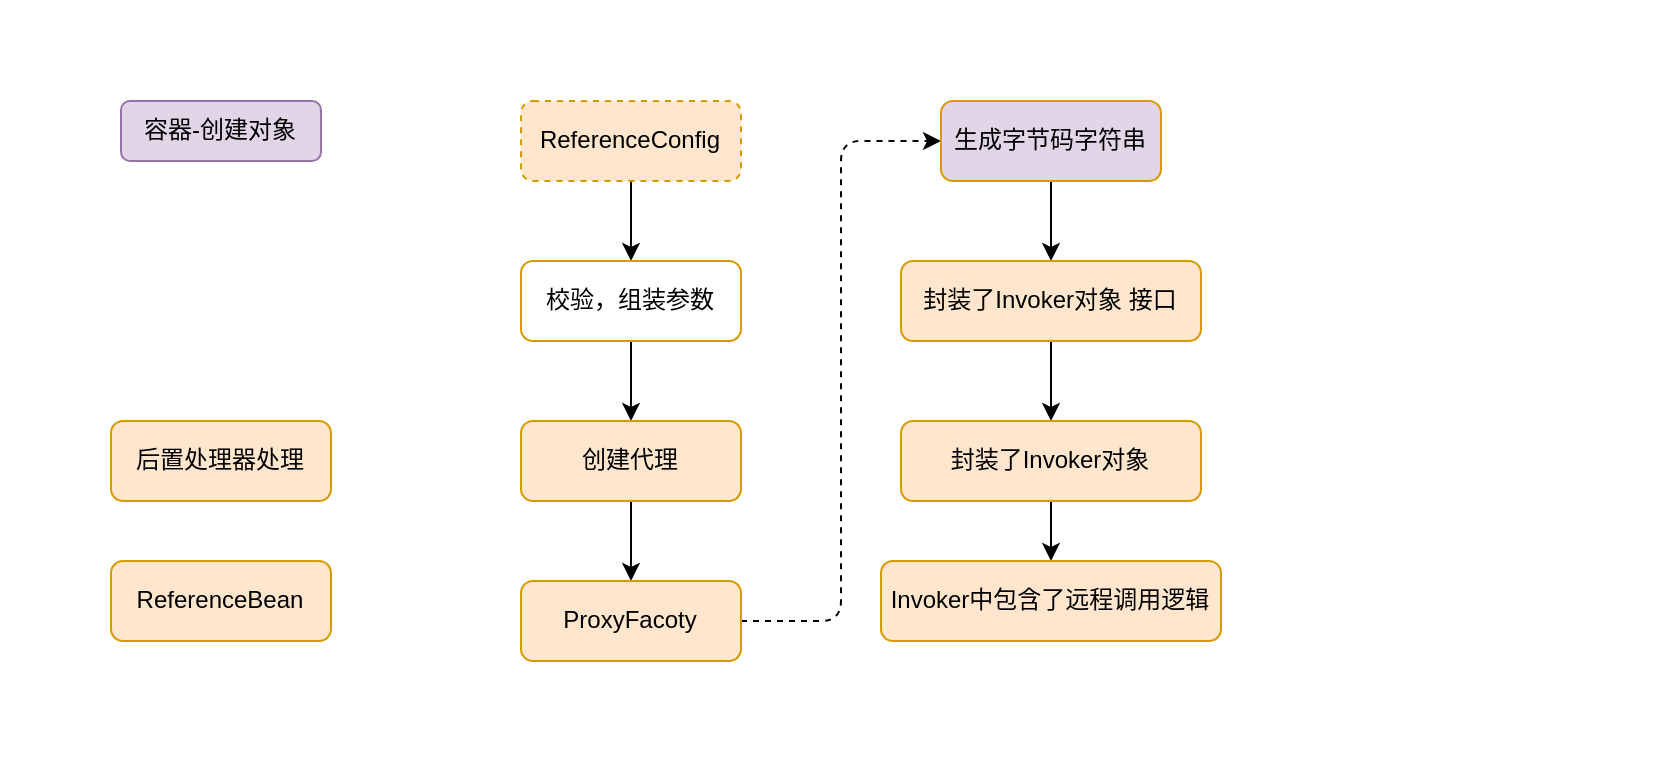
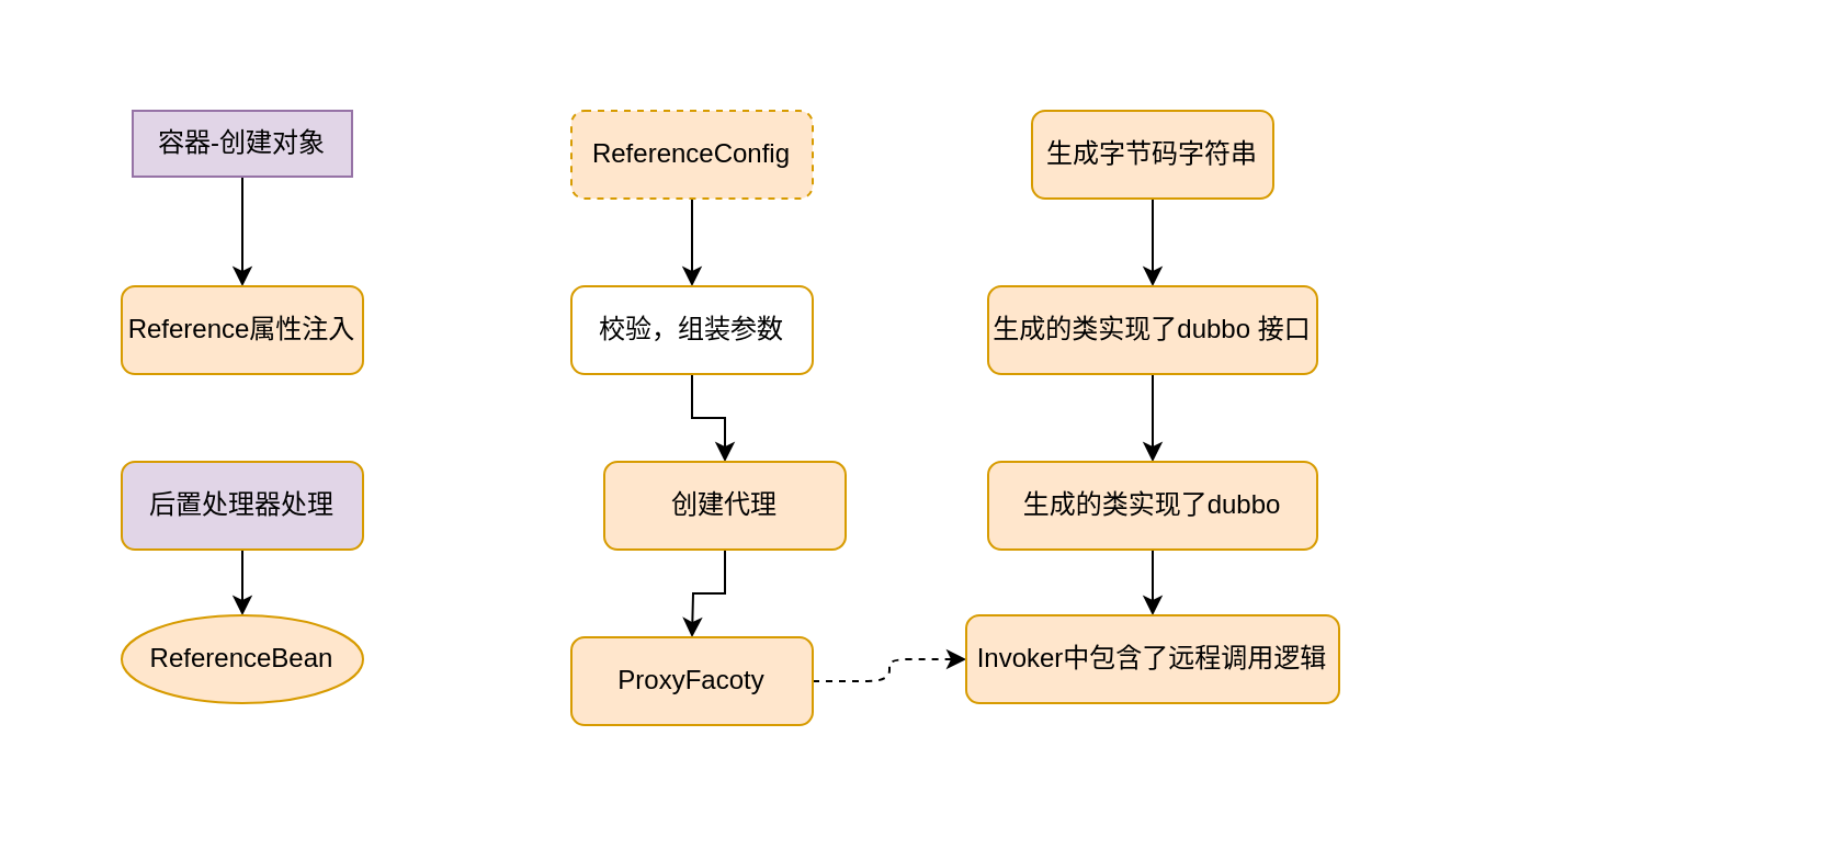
- <mxCell id="4" value="容器-创建对象" style="rounded=1;whiteSpace=wrap;html=1;fillColor=#e1d5e7;strokeColor=#9673a6;" vertex="1" parent="1"><mxGeometry x="60" y="50" width="100" height="30" as="geometry" /></mxCell>
+ <mxCell id="4" value="容器-创建对象" style="whiteSpace=wrap;html=1;fillColor=#e1d5e7;strokeColor=#9673a6;rounded=0;" vertex="1" parent="1"><mxGeometry x="60" y="50" width="100" height="30" as="geometry" /></mxCell>
- <mxCell id="18" value="生成字节码字符串" style="rounded=1;whiteSpace=wrap;html=1;fillColor=#e1d5e7;strokeColor=#d79b00;" vertex="1" parent="1"><mxGeometry x="470" y="50" width="110" height="40" as="geometry" /></mxCell>
+ <mxCell id="18" value="生成字节码字符串" style="rounded=1;whiteSpace=wrap;html=1;fillColor=#ffe6cc;strokeColor=#d79b00;" vertex="1" parent="1"><mxGeometry x="470" y="50" width="110" height="40" as="geometry" /></mxCell>
+ <mxCell id="3" style="edgeStyle=orthogonalEdgeStyle;rounded=0;orthogonalLoop=1;jettySize=auto;html=1;exitX=0.5;exitY=1;exitDx=0;exitDy=0;" edge="1" parent="1" source="4" target="5"><mxGeometry relative="1" as="geometry" /></mxCell>
+ <mxCell id="5" value="Reference属性注入" style="rounded=1;whiteSpace=wrap;html=1;fillColor=#ffe6cc;strokeColor=#d79b00;" vertex="1" parent="1"><mxGeometry x="55" y="130" width="110" height="40" as="geometry" /></mxCell>
- <mxCell id="20" value="封装了Invoker对象 接口" style="rounded=1;whiteSpace=wrap;html=1;fillColor=#ffe6cc;strokeColor=#d79b00;" vertex="1" parent="1"><mxGeometry x="450" y="130" width="150" height="40" as="geometry" /></mxCell>
+ <mxCell id="20" value="生成的类实现了dubbo 接口" style="rounded=1;whiteSpace=wrap;html=1;fillColor=#ffe6cc;strokeColor=#d79b00;" vertex="1" parent="1"><mxGeometry x="450" y="130" width="150" height="40" as="geometry" /></mxCell>
- <mxCell id="15" style="edgeStyle=orthogonalEdgeStyle;rounded=1;orthogonalLoop=1;jettySize=auto;html=1;exitX=1;exitY=0.5;exitDx=0;exitDy=0;entryX=0;entryY=0.5;entryDx=0;entryDy=0;dashed=1;" edge="1" parent="1" source="16" target="18"><mxGeometry relative="1" as="geometry"><mxPoint x="370" y="60" as="targetPoint" /></mxGeometry></mxCell>
+ <mxCell id="15" style="edgeStyle=orthogonalEdgeStyle;rounded=1;orthogonalLoop=1;jettySize=auto;html=1;exitX=1;exitY=0.5;exitDx=0;exitDy=0;dashed=1;" edge="1" parent="1" source="16" target="24"><mxGeometry relative="1" as="geometry"><mxPoint x="370" y="60" as="targetPoint" /></mxGeometry></mxCell>
- <mxCell id="7" value="后置处理器处理" style="rounded=1;whiteSpace=wrap;html=1;fillColor=#ffe6cc;strokeColor=#d79b00;" vertex="1" parent="1"><mxGeometry x="55" y="210" width="110" height="40" as="geometry" /></mxCell>
+ <mxCell id="7" value="后置处理器处理" style="rounded=1;whiteSpace=wrap;html=1;fillColor=#e1d5e7;strokeColor=#d79b00;" vertex="1" parent="1"><mxGeometry x="55" y="210" width="110" height="40" as="geometry" /></mxCell>
- <mxCell id="14" value="创建代理" style="rounded=1;whiteSpace=wrap;html=1;fillColor=#ffe6cc;strokeColor=#d79b00;" vertex="1" parent="1"><mxGeometry x="260" y="210" width="110" height="40" as="geometry" /></mxCell>
+ <mxCell id="14" value="创建代理" style="rounded=1;whiteSpace=wrap;html=1;fillColor=#ffe6cc;strokeColor=#d79b00;" vertex="1" parent="1"><mxGeometry x="275" y="210" width="110" height="40" as="geometry" /></mxCell>
- <mxCell id="22" value="封装了Invoker对象" style="rounded=1;whiteSpace=wrap;html=1;fillColor=#ffe6cc;strokeColor=#d79b00;" vertex="1" parent="1"><mxGeometry x="450" y="210" width="150" height="40" as="geometry" /></mxCell>
+ <mxCell id="22" value="生成的类实现了dubbo" style="rounded=1;whiteSpace=wrap;html=1;fillColor=#ffe6cc;strokeColor=#d79b00;" vertex="1" parent="1"><mxGeometry x="450" y="210" width="150" height="40" as="geometry" /></mxCell>
+ <mxCell id="6" style="edgeStyle=orthogonalEdgeStyle;rounded=0;orthogonalLoop=1;jettySize=auto;html=1;exitX=0.5;exitY=1;exitDx=0;exitDy=0;entryX=0.5;entryY=0;entryDx=0;entryDy=0;" edge="1" parent="1" source="7" target="8"><mxGeometry relative="1" as="geometry" /></mxCell>
- <mxCell id="8" value="ReferenceBean" style="rounded=1;whiteSpace=wrap;html=1;fillColor=#ffe6cc;strokeColor=#d79b00;" vertex="1" parent="1"><mxGeometry x="55" y="280" width="110" height="40" as="geometry" /></mxCell>
+ <mxCell id="8" value="ReferenceBean" style="ellipse;whiteSpace=wrap;html=1;fillColor=#ffe6cc;strokeColor=#d79b00;" vertex="1" parent="1"><mxGeometry x="55" y="280" width="110" height="40" as="geometry" /></mxCell>
